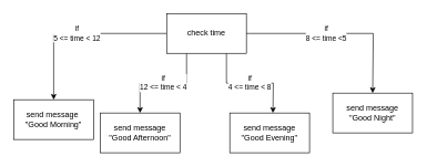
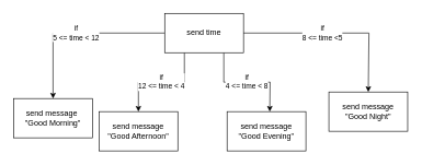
- <mxCell id="6" value="check time" style="rounded=0;whiteSpace=wrap;html=1;" vertex="1" parent="1"><mxGeometry x="250" y="20" width="120" height="60" as="geometry" /></mxCell>
+ <mxCell id="6" value="send time" style="rounded=0;whiteSpace=wrap;html=1;" vertex="1" parent="1"><mxGeometry x="250" y="20" width="120" height="60" as="geometry" /></mxCell>
